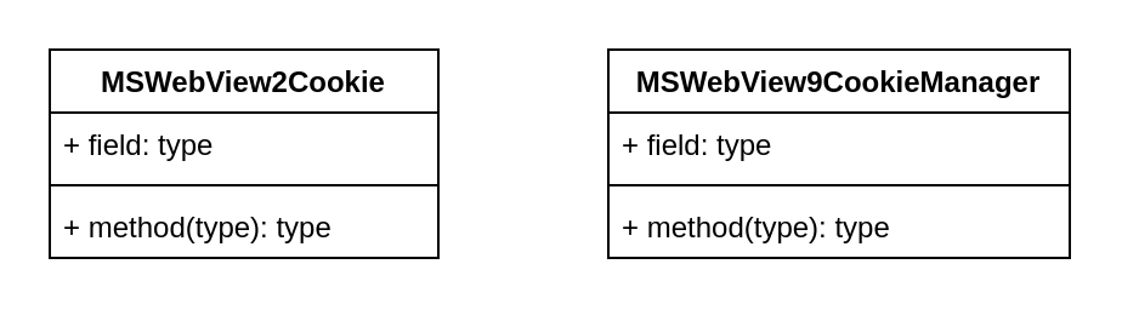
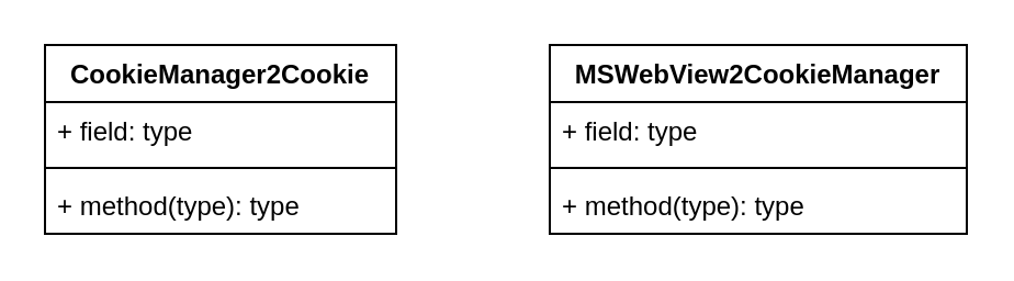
- <mxCell id="2" value="MSWebView2Cookie" style="swimlane;fontStyle=1;align=center;verticalAlign=top;childLayout=stackLayout;horizontal=1;startSize=26;horizontalStack=0;resizeParent=1;resizeParentMax=0;resizeLast=0;collapsible=1;marginBottom=0;" parent="1" vertex="1"><mxGeometry x="20" y="20" width="160" height="86" as="geometry"><mxRectangle x="220" y="280" width="150" height="26" as="alternateBounds" /></mxGeometry></mxCell>
+ <mxCell id="2" value="CookieManager2Cookie" style="swimlane;fontStyle=1;align=center;verticalAlign=top;childLayout=stackLayout;horizontal=1;startSize=26;horizontalStack=0;resizeParent=1;resizeParentMax=0;resizeLast=0;collapsible=1;marginBottom=0;" parent="1" vertex="1"><mxGeometry x="20" y="20" width="160" height="86" as="geometry"><mxRectangle x="220" y="280" width="150" height="26" as="alternateBounds" /></mxGeometry></mxCell>
- <mxCell id="6" value="MSWebView9CookieManager" style="swimlane;fontStyle=1;align=center;verticalAlign=top;childLayout=stackLayout;horizontal=1;startSize=26;horizontalStack=0;resizeParent=1;resizeParentMax=0;resizeLast=0;collapsible=1;marginBottom=0;" vertex="1" parent="1"><mxGeometry x="250" y="20" width="190" height="86" as="geometry" /></mxCell>
+ <mxCell id="6" value="MSWebView2CookieManager" style="swimlane;fontStyle=1;align=center;verticalAlign=top;childLayout=stackLayout;horizontal=1;startSize=26;horizontalStack=0;resizeParent=1;resizeParentMax=0;resizeLast=0;collapsible=1;marginBottom=0;" vertex="1" parent="1"><mxGeometry x="250" y="20" width="190" height="86" as="geometry" /></mxCell>
